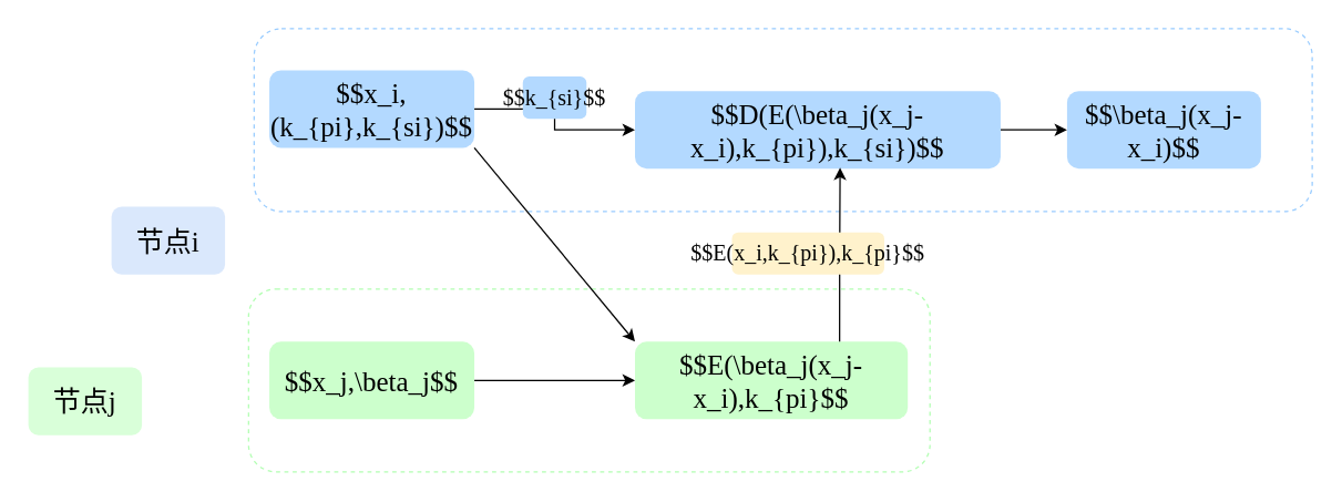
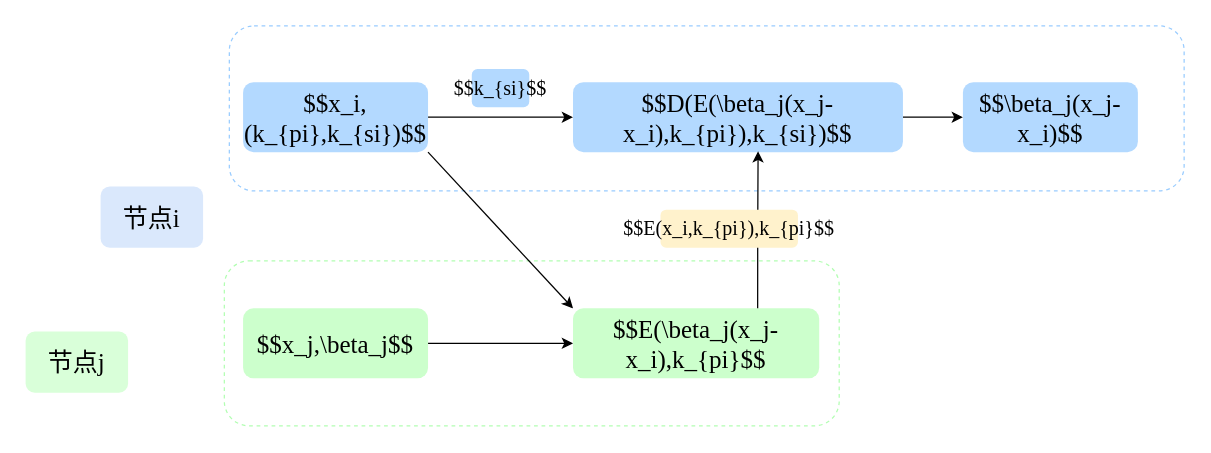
- <mxCell id="7" value="$$x_i,(k_{pi},k_{si})$$" style="rounded=1;whiteSpace=wrap;html=1;fontSize=20;fontFamily=楷体;fillColor=light-dark(#B3D9FF,var(--ge-dark-color, #121212));strokeColor=none;" vertex="1" parent="1"><mxGeometry x="194" y="50" width="148" height="56" as="geometry" /></mxCell>
+ <mxCell id="7" value="$$x_i,(k_{pi},k_{si})$$" style="rounded=1;whiteSpace=wrap;html=1;fontSize=20;fontFamily=楷体;fillColor=light-dark(#B3D9FF,var(--ge-dark-color, #121212));strokeColor=none;" vertex="1" parent="1"><mxGeometry x="194" y="65" width="148" height="56" as="geometry" /></mxCell>
